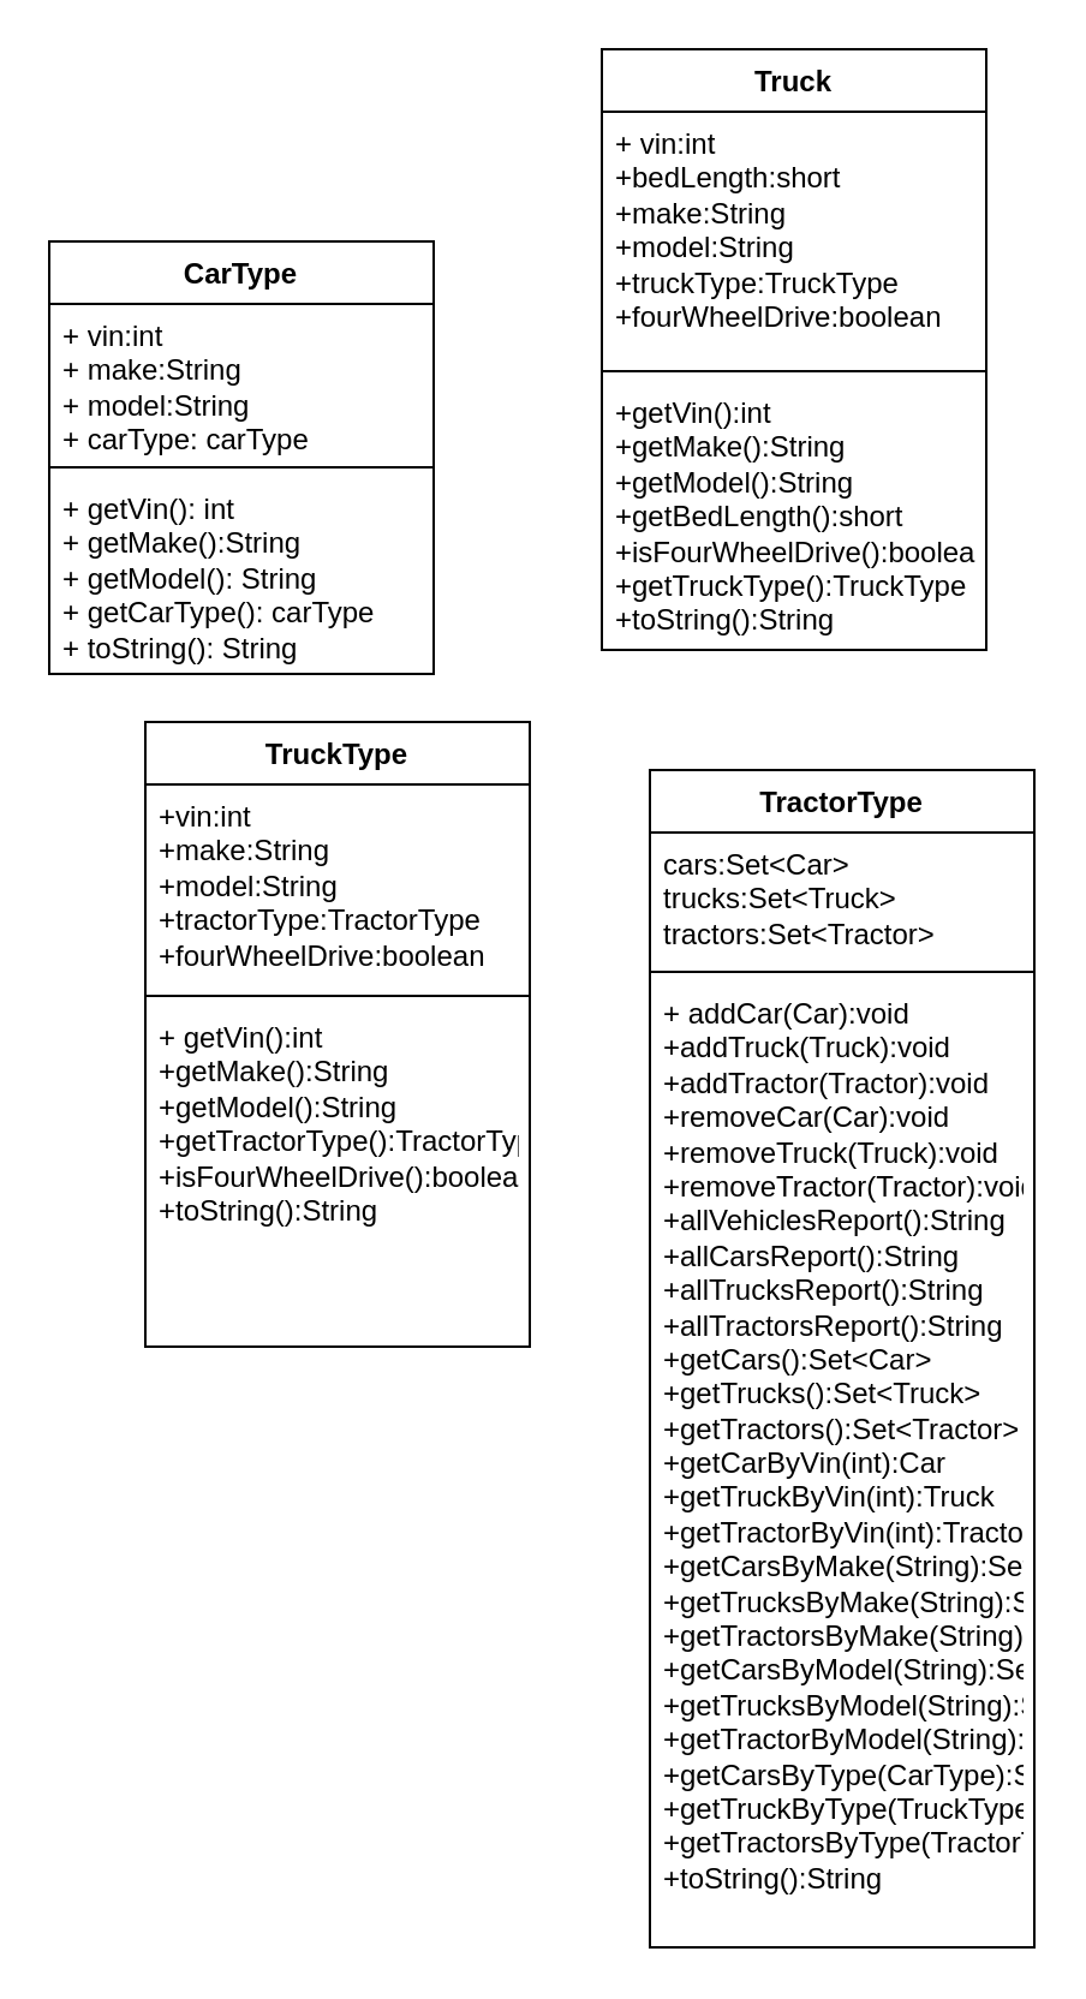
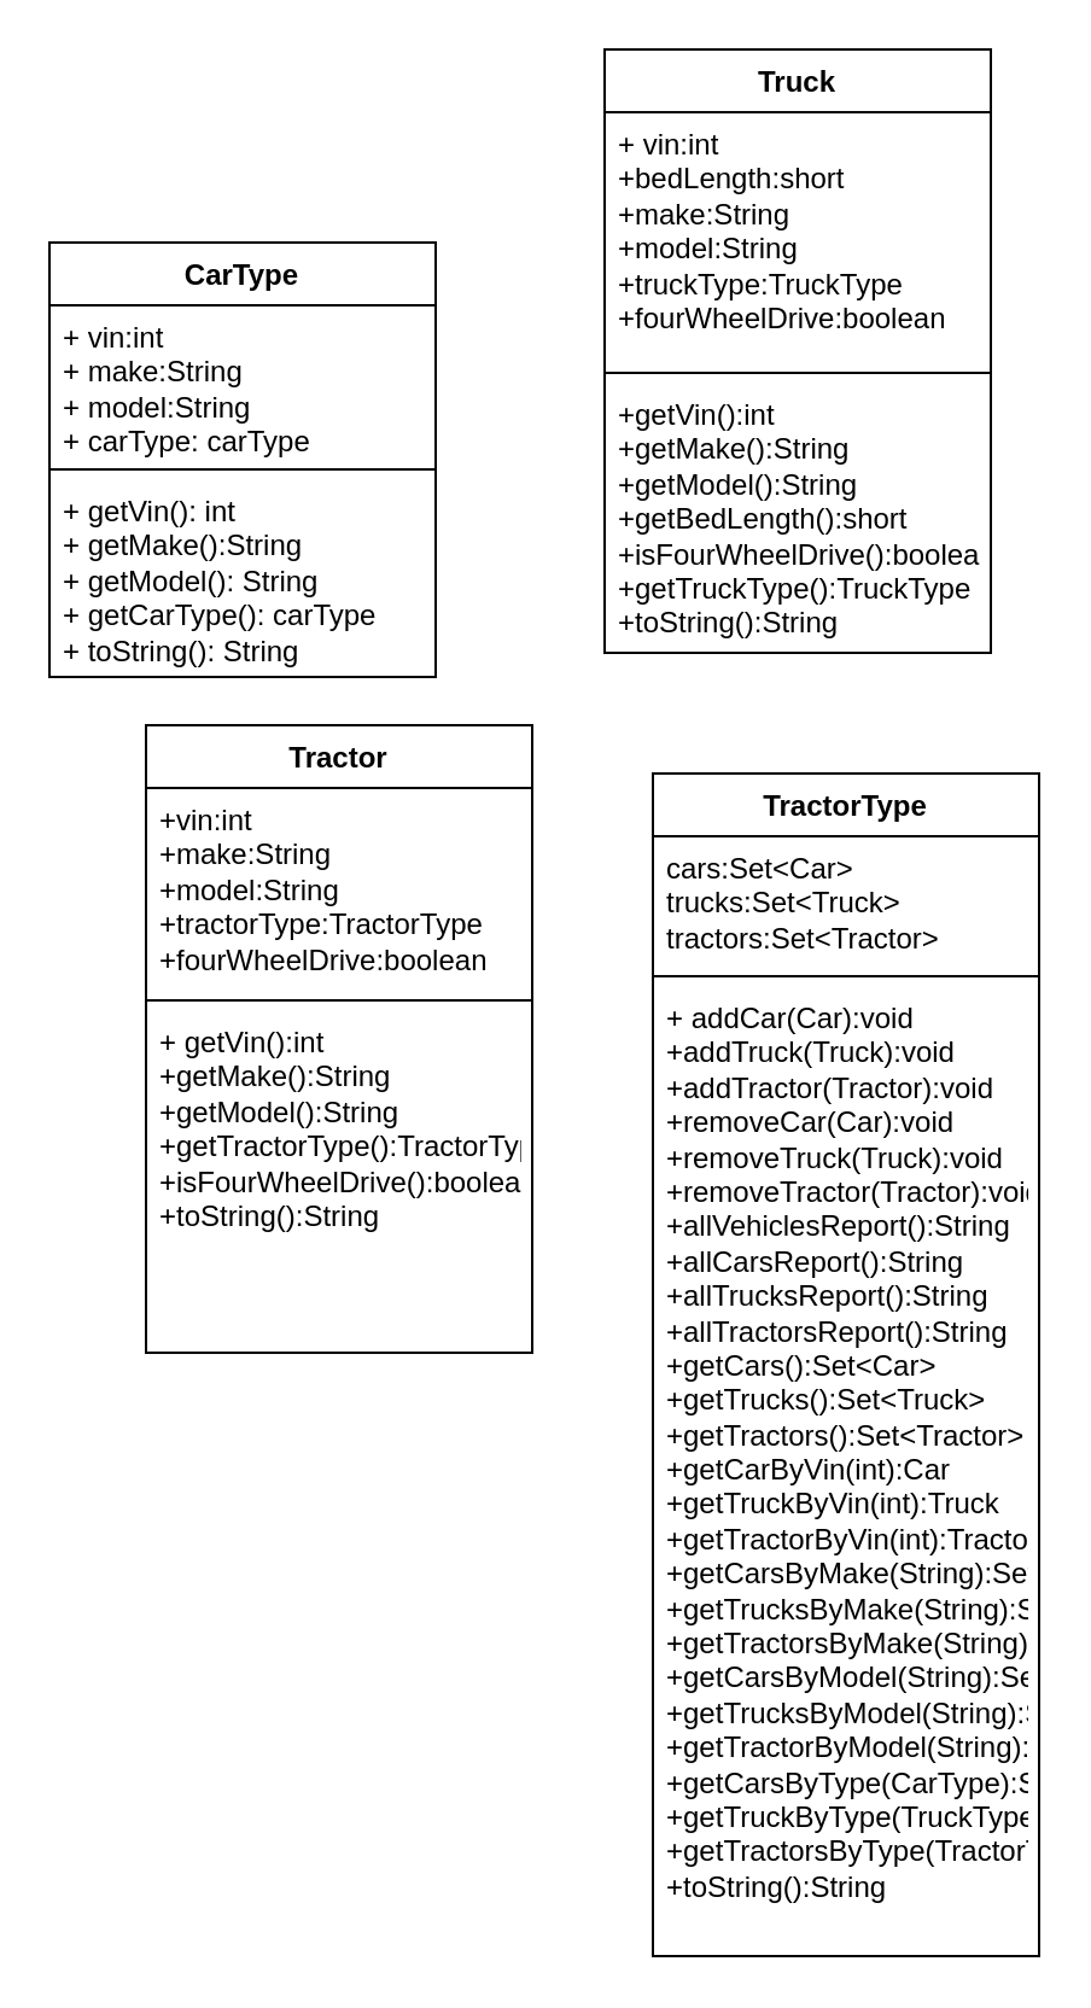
- <mxCell id="2" value="TruckType" style="swimlane;fontStyle=1;align=center;verticalAlign=top;childLayout=stackLayout;horizontal=1;startSize=26;horizontalStack=0;resizeParent=1;resizeParentMax=0;resizeLast=0;collapsible=1;marginBottom=0;whiteSpace=wrap;html=1;" vertex="1" parent="1"><mxGeometry x="60" y="300" width="160" height="260" as="geometry" /></mxCell>
+ <mxCell id="2" value="Tractor" style="swimlane;fontStyle=1;align=center;verticalAlign=top;childLayout=stackLayout;horizontal=1;startSize=26;horizontalStack=0;resizeParent=1;resizeParentMax=0;resizeLast=0;collapsible=1;marginBottom=0;whiteSpace=wrap;html=1;" vertex="1" parent="1"><mxGeometry x="60" y="300" width="160" height="260" as="geometry" /></mxCell>
